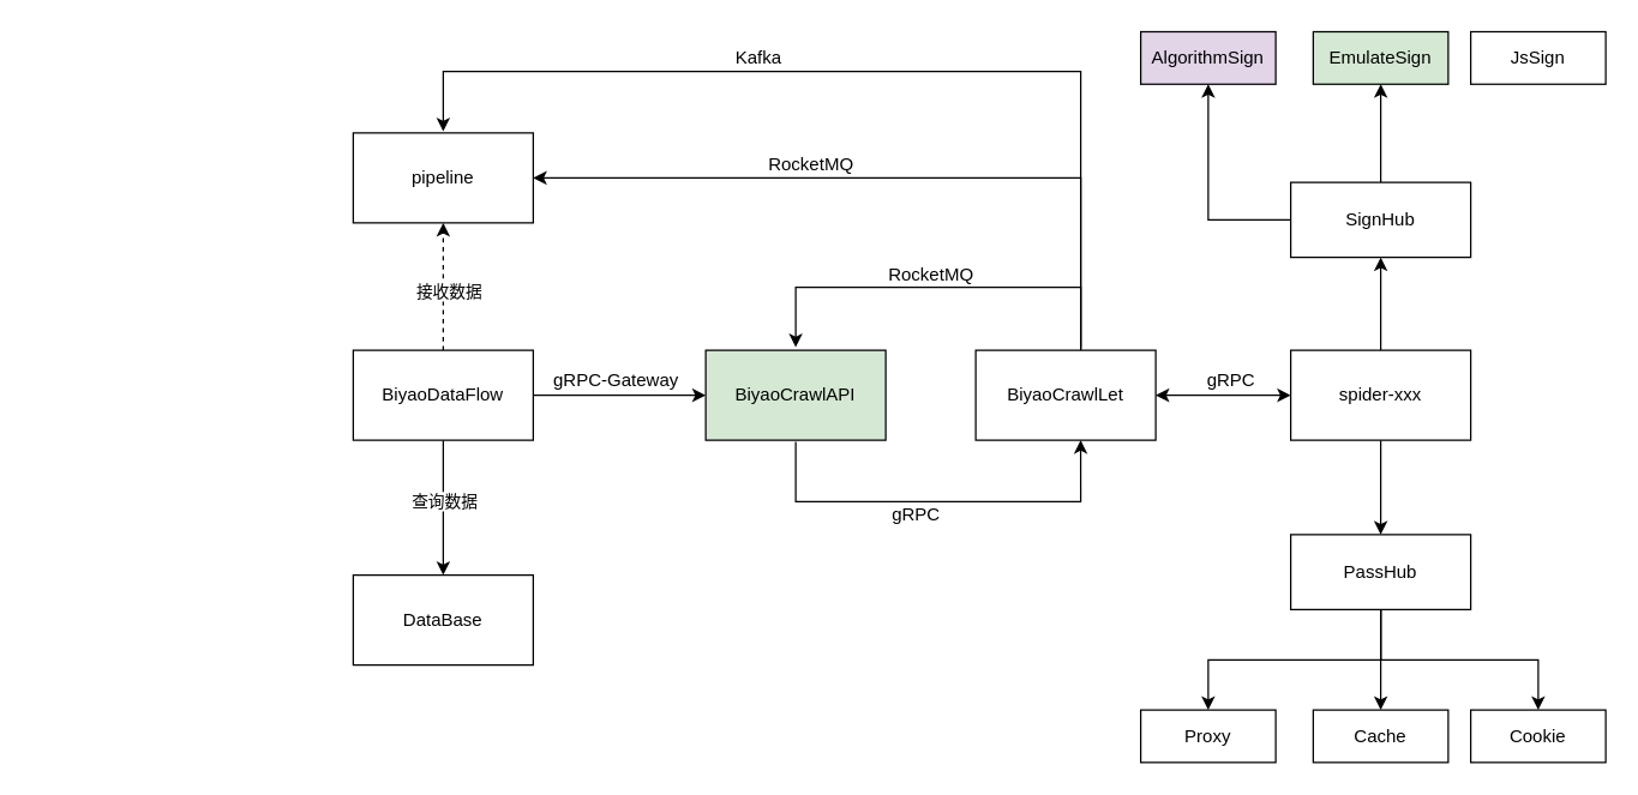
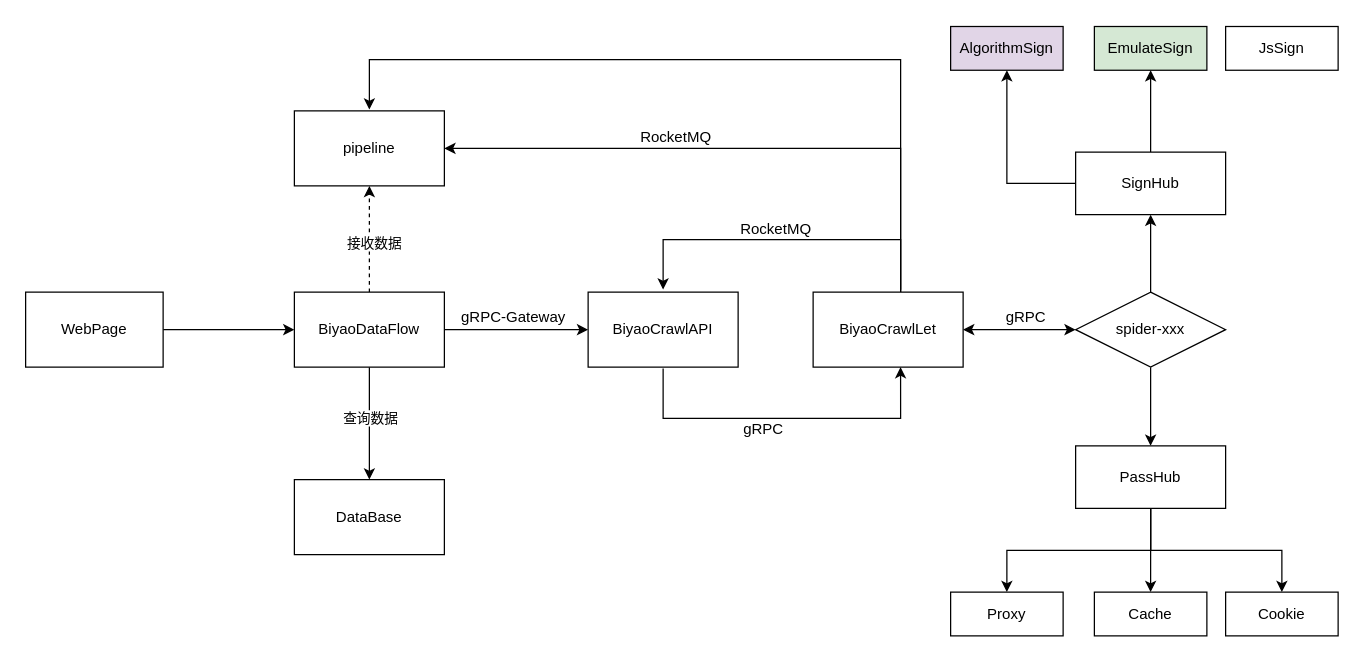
- <mxCell id="18" value="Kafka" style="text;html=1;align=center;verticalAlign=middle;resizable=0;points=[];autosize=1;strokeColor=none;fillColor=none;" parent="1" vertex="1"><mxGeometry x="480" y="23" width="50" height="30" as="geometry" /></mxCell>
+ <mxCell id="3" value="WebPage" style="rounded=0;whiteSpace=wrap;html=1;" parent="1" vertex="1"><mxGeometry x="20" y="233" width="110" height="60" as="geometry" /></mxCell>
+ <mxCell id="2" value="" style="edgeStyle=orthogonalEdgeStyle;rounded=0;orthogonalLoop=1;jettySize=auto;html=1;" parent="1" source="3" target="8" edge="1"><mxGeometry relative="1" as="geometry" /></mxCell>
- <mxCell id="10" value="BiyaoCrawlAPI" style="rounded=0;whiteSpace=wrap;html=1;fillColor=#d5e8d4;" parent="1" vertex="1"><mxGeometry x="470" y="233" width="120" height="60" as="geometry" /></mxCell>
+ <mxCell id="10" value="BiyaoCrawlAPI" style="rounded=0;whiteSpace=wrap;html=1;" parent="1" vertex="1"><mxGeometry x="470" y="233" width="120" height="60" as="geometry" /></mxCell>
- <mxCell id="24" value="spider-xxx" style="rounded=0;whiteSpace=wrap;html=1;" parent="1" vertex="1"><mxGeometry x="860" y="233" width="120" height="60" as="geometry" /></mxCell>
+ <mxCell id="24" value="spider-xxx" style="rhombus;whiteSpace=wrap;html=1;" parent="1" vertex="1"><mxGeometry x="860" y="233" width="120" height="60" as="geometry" /></mxCell>
